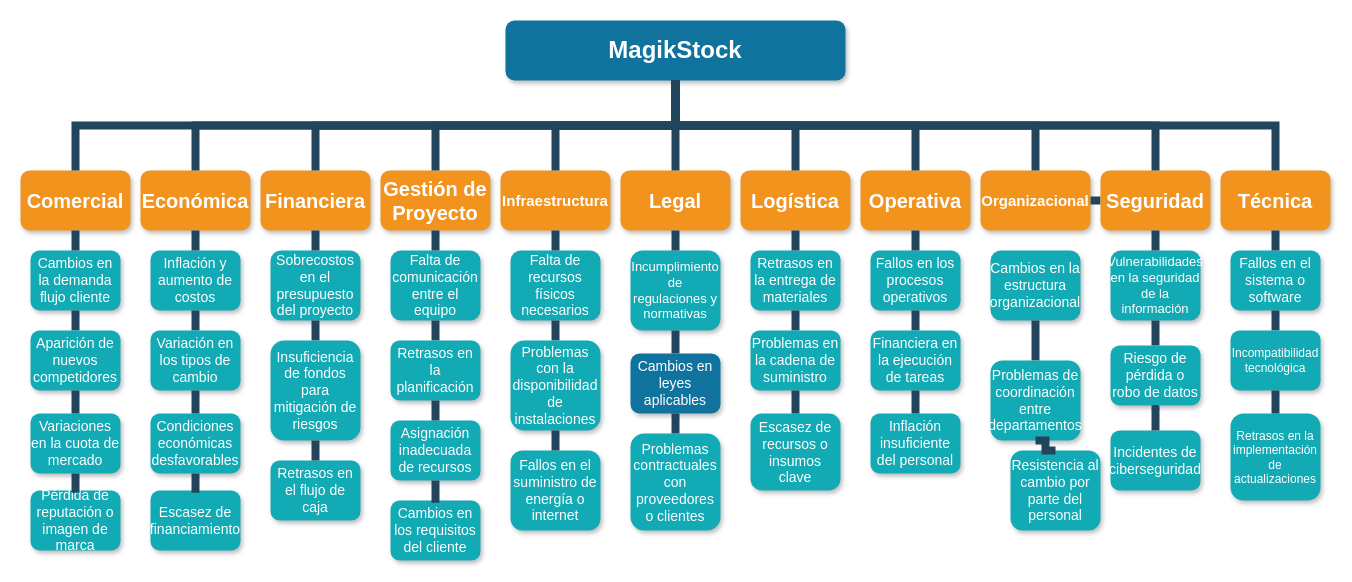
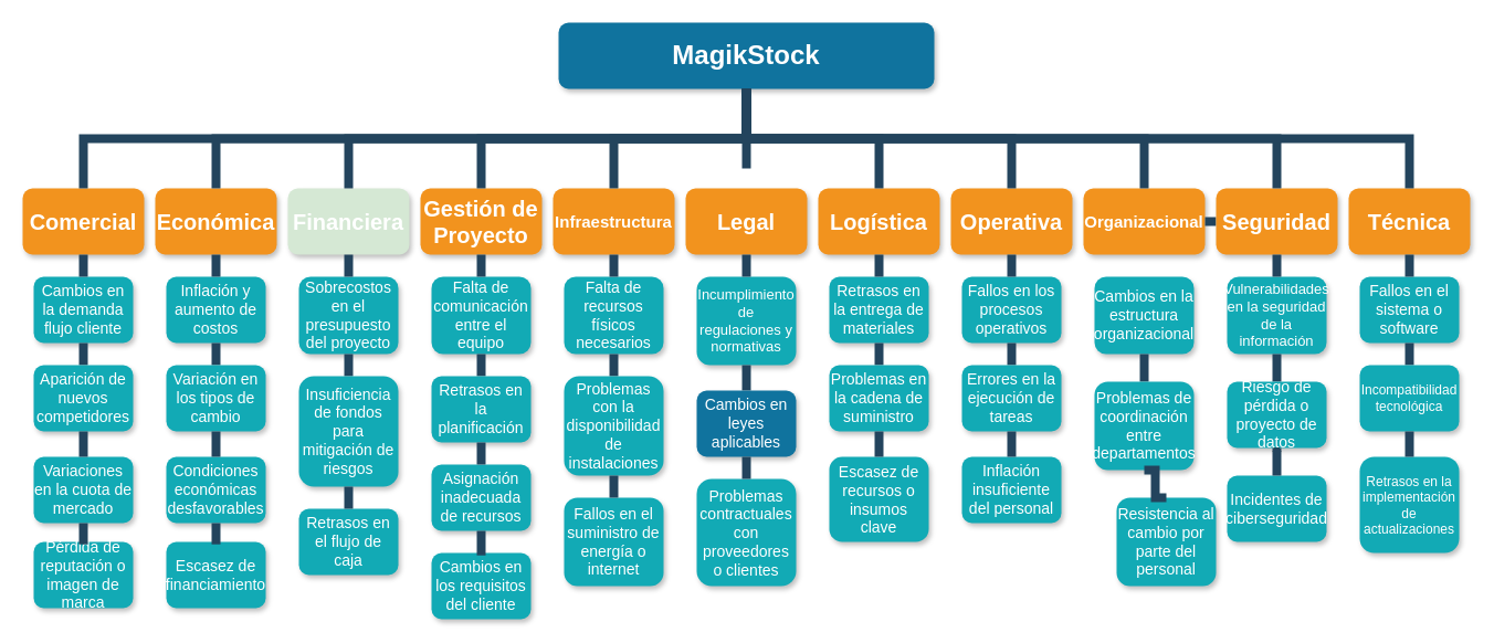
- <mxCell id="92" value="" style="edgeStyle=elbowEdgeStyle;elbow=vertical;rounded=0;fontColor=#000000;endArrow=none;endFill=0;strokeWidth=8;strokeColor=#23445D;exitX=0.5;exitY=1;exitDx=0;exitDy=0;entryX=0.5;entryY=0;entryDx=0;entryDy=0;" edge="1" parent="1" source="2" target="45"><mxGeometry width="100" height="100" relative="1" as="geometry"><mxPoint x="970" y="90" as="sourcePoint" /><mxPoint x="800" y="180" as="targetPoint" /></mxGeometry></mxCell>
+ <mxCell id="92" value="" style="edgeStyle=elbowEdgeStyle;elbow=vertical;rounded=0;fontColor=#000000;endArrow=none;endFill=0;strokeWidth=8;strokeColor=#23445D;exitX=0.5;exitY=1;exitDx=0;exitDy=0;entryX=0.5;entryY=0;entryDx=0;entryDy=0;dashed=1;" edge="1" parent="1" source="2" target="45"><mxGeometry width="100" height="100" relative="1" as="geometry"><mxPoint x="970" y="90" as="sourcePoint" /><mxPoint x="800" y="180" as="targetPoint" /></mxGeometry></mxCell>
- <mxCell id="22" value="Financiera" style="whiteSpace=wrap;rounded=1;fillColor=#F2931E;strokeColor=none;shadow=1;fontColor=#FFFFFF;fontStyle=1;fontSize=20;" vertex="1" parent="1"><mxGeometry x="260" y="170" width="110" height="60" as="geometry" /></mxCell>
+ <mxCell id="22" value="Financiera" style="whiteSpace=wrap;rounded=1;fillColor=#d5e8d4;strokeColor=none;shadow=1;fontColor=#FFFFFF;fontStyle=1;fontSize=20;" vertex="1" parent="1"><mxGeometry x="260" y="170" width="110" height="60" as="geometry" /></mxCell>
- <mxCell id="64" value="Financiera en la ejecución de tareas" style="whiteSpace=wrap;rounded=1;fillColor=#12AAB5;strokeColor=none;shadow=1;fontColor=#FFFFFF;fontSize=14;" vertex="1" parent="1"><mxGeometry x="870" y="330" width="90" height="60" as="geometry" /></mxCell>
+ <mxCell id="64" value="Errores en la ejecución de tareas" style="whiteSpace=wrap;rounded=1;fillColor=#12AAB5;strokeColor=none;shadow=1;fontColor=#FFFFFF;fontSize=14;" vertex="1" parent="1"><mxGeometry x="870" y="330" width="90" height="60" as="geometry" /></mxCell>
- <mxCell id="79" value="Riesgo de pérdida o robo de datos" style="whiteSpace=wrap;rounded=1;fillColor=#12AAB5;strokeColor=none;shadow=1;fontColor=#FFFFFF;fontSize=14;" vertex="1" parent="1"><mxGeometry x="1110" y="345" width="90" height="60" as="geometry" /></mxCell>
+ <mxCell id="79" value="Riesgo de pérdida o proyecto de datos" style="whiteSpace=wrap;rounded=1;fillColor=#12AAB5;strokeColor=none;shadow=1;fontColor=#FFFFFF;fontSize=14;" vertex="1" parent="1"><mxGeometry x="1110" y="345" width="90" height="60" as="geometry" /></mxCell>
- <mxCell id="71" value="Problemas de coordinación entre departamentos" style="whiteSpace=wrap;rounded=1;fillColor=#12AAB5;strokeColor=none;shadow=1;fontColor=#FFFFFF;fontSize=14;" vertex="1" parent="1"><mxGeometry x="990" y="360" width="90" height="80" as="geometry" /></mxCell>
+ <mxCell id="71" value="Problemas de coordinación entre departamentos" style="whiteSpace=wrap;rounded=1;fillColor=#12AAB5;strokeColor=none;shadow=1;fontColor=#FFFFFF;fontSize=14;" vertex="1" parent="1"><mxGeometry x="990" y="345" width="90" height="80" as="geometry" /></mxCell>
